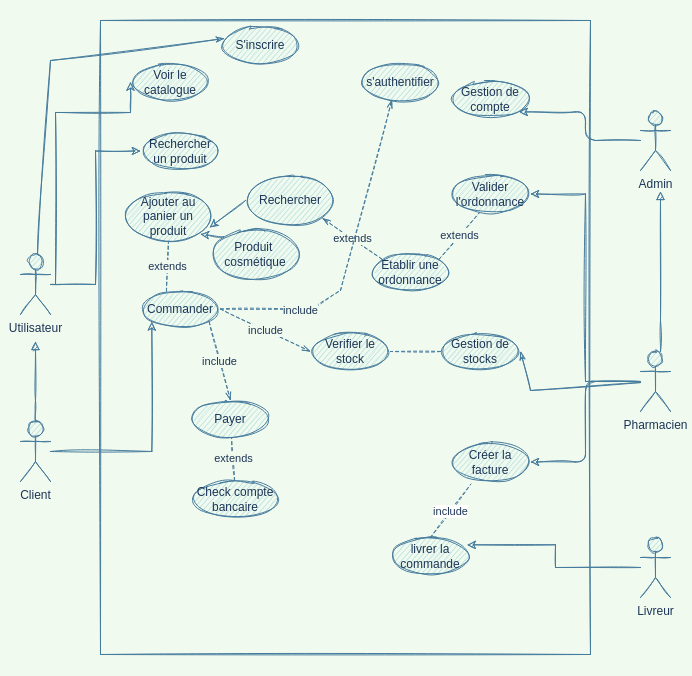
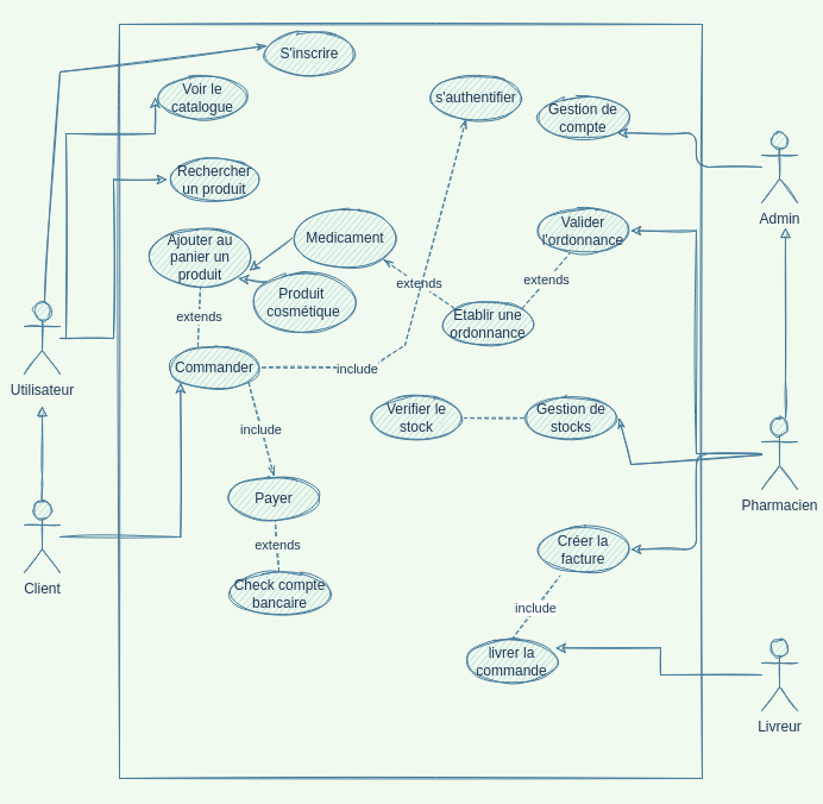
- <mxCell id="8" value="Rechercher" style="ellipse;whiteSpace=wrap;html=1;labelBackgroundColor=none;fillColor=#A8DADC;strokeColor=#457B9D;fontColor=#1D3557;sketch=1;rounded=0;" vertex="1" parent="4"><mxGeometry x="145" y="155" width="90" height="50" as="geometry" /></mxCell>
+ <mxCell id="8" value="Medicament" style="ellipse;whiteSpace=wrap;html=1;labelBackgroundColor=none;fillColor=#A8DADC;strokeColor=#457B9D;fontColor=#1D3557;sketch=1;rounded=0;" vertex="1" parent="4"><mxGeometry x="145" y="155" width="90" height="50" as="geometry" /></mxCell>
- <mxCell id="26" value="include" style="endArrow=openThin;dashed=1;html=1;rounded=0;entryX=0;entryY=0.5;entryDx=0;entryDy=0;exitX=1;exitY=0.5;exitDx=0;exitDy=0;startArrow=none;labelBackgroundColor=#F1FAEE;strokeColor=#457B9D;fontColor=#1D3557;endFill=0;sourcePerimeterSpacing=27;sketch=1;" edge="1" parent="4" source="12" target="28"><mxGeometry width="50" height="50" relative="1" as="geometry"><mxPoint x="280" y="320" as="sourcePoint" /><mxPoint x="230" y="370" as="targetPoint" /></mxGeometry></mxCell>
